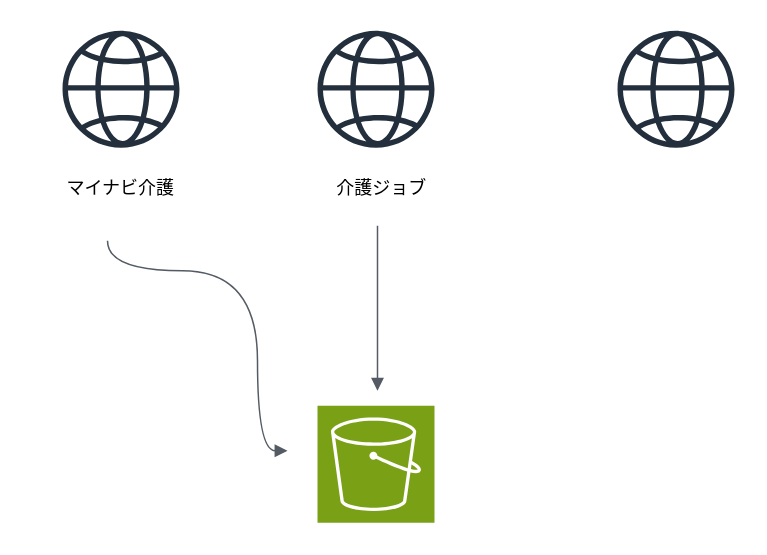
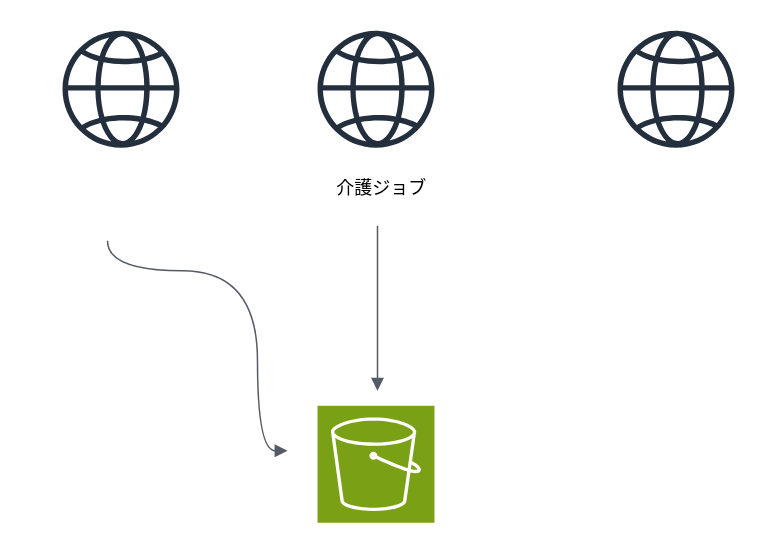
- <mxCell id="7" value="マイナビ介護" style="text;strokeColor=none;align=center;fillColor=none;html=1;verticalAlign=middle;whiteSpace=wrap;rounded=0;" vertex="1" parent="1"><mxGeometry x="20" y="110" width="120" height="30" as="geometry" /></mxCell>
